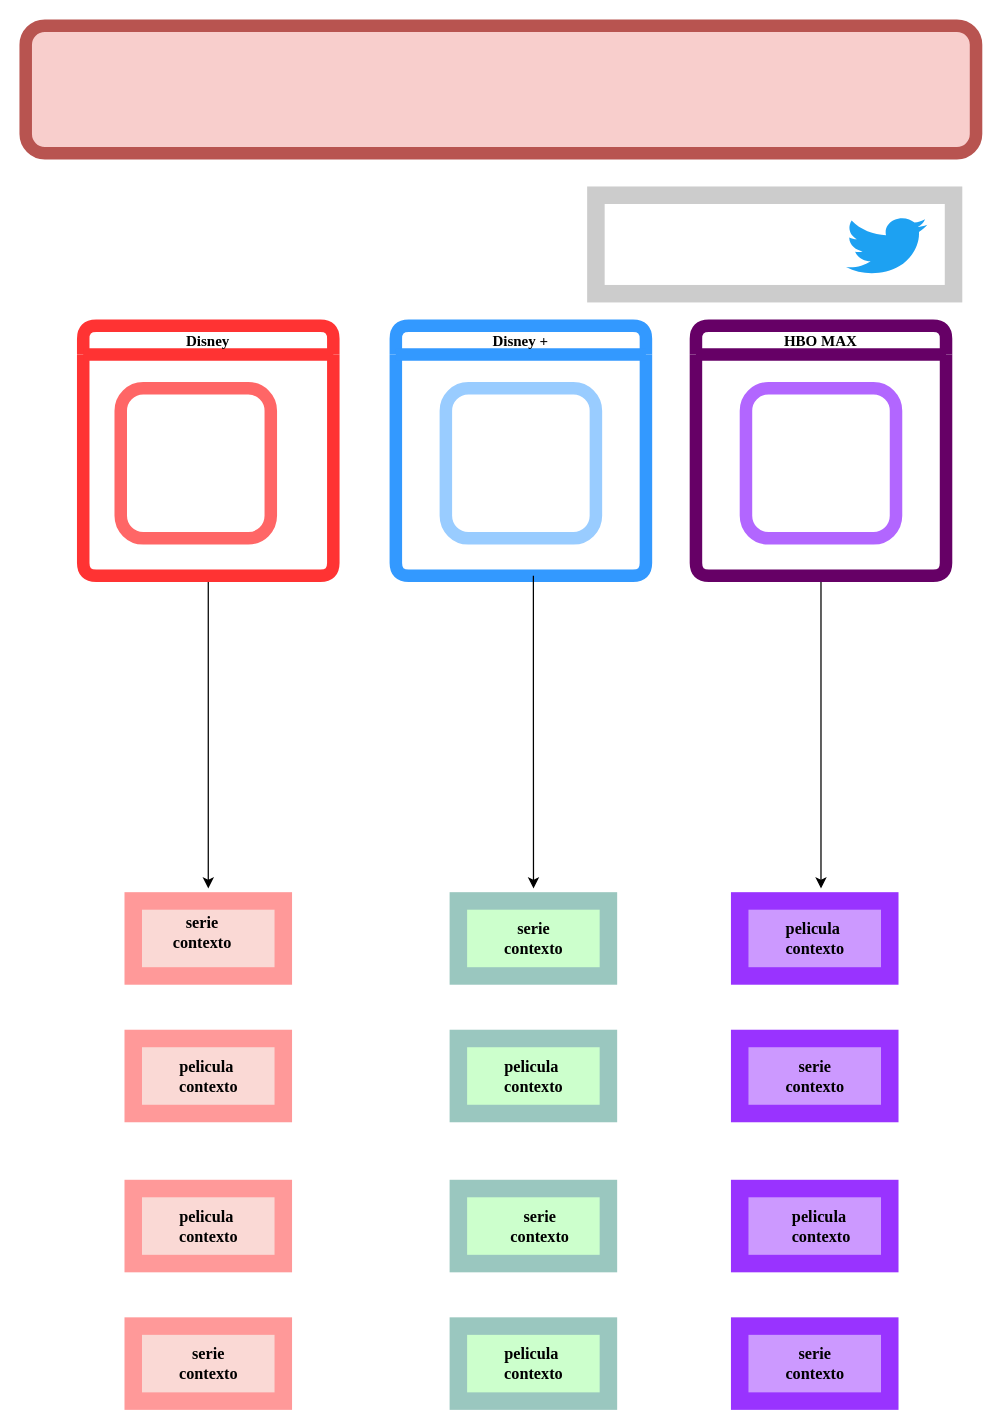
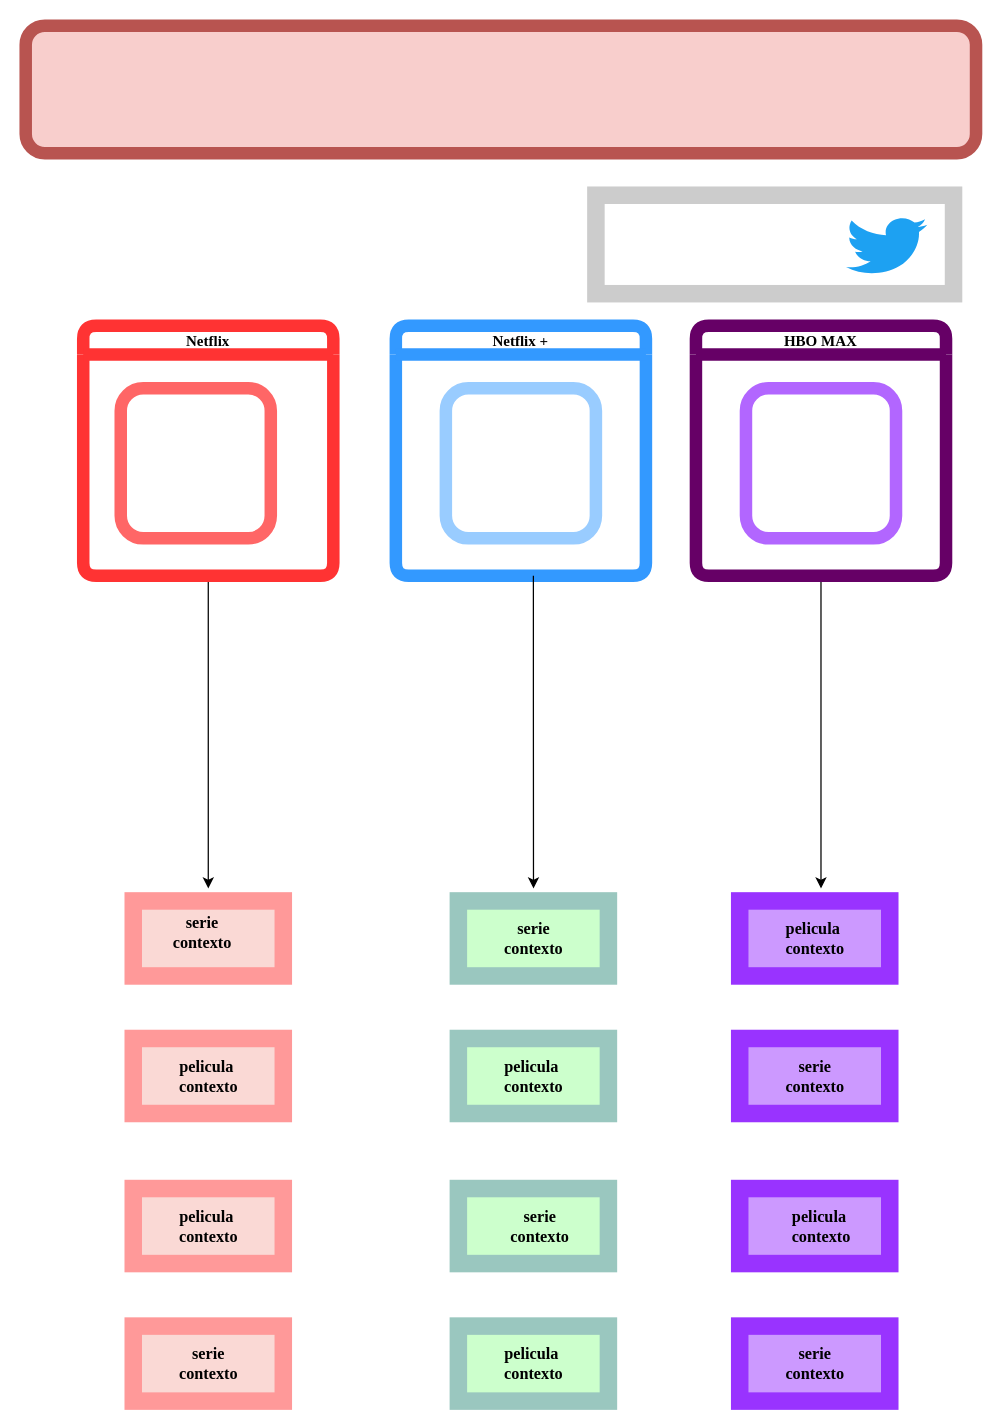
- <mxCell id="11" value="Disney" style="swimlane;rounded=1;fontFamily=Comic Sans MS;strokeWidth=10;strokeColor=#FF3333;" vertex="1" parent="1"><mxGeometry x="66" y="260" width="200" height="200" as="geometry" /></mxCell>
+ <mxCell id="11" value="Netflix" style="swimlane;rounded=1;fontFamily=Comic Sans MS;strokeWidth=10;strokeColor=#FF3333;" vertex="1" parent="1"><mxGeometry x="66" y="260" width="200" height="200" as="geometry" /></mxCell>
- <mxCell id="7" value="Disney +" style="swimlane;rounded=1;fontFamily=Comic Sans MS;strokeWidth=10;strokeColor=#3399FF;" vertex="1" parent="1"><mxGeometry x="316" y="260" width="200" height="200" as="geometry" /></mxCell>
+ <mxCell id="7" value="Netflix +" style="swimlane;rounded=1;fontFamily=Comic Sans MS;strokeWidth=10;strokeColor=#3399FF;" vertex="1" parent="1"><mxGeometry x="316" y="260" width="200" height="200" as="geometry" /></mxCell>
